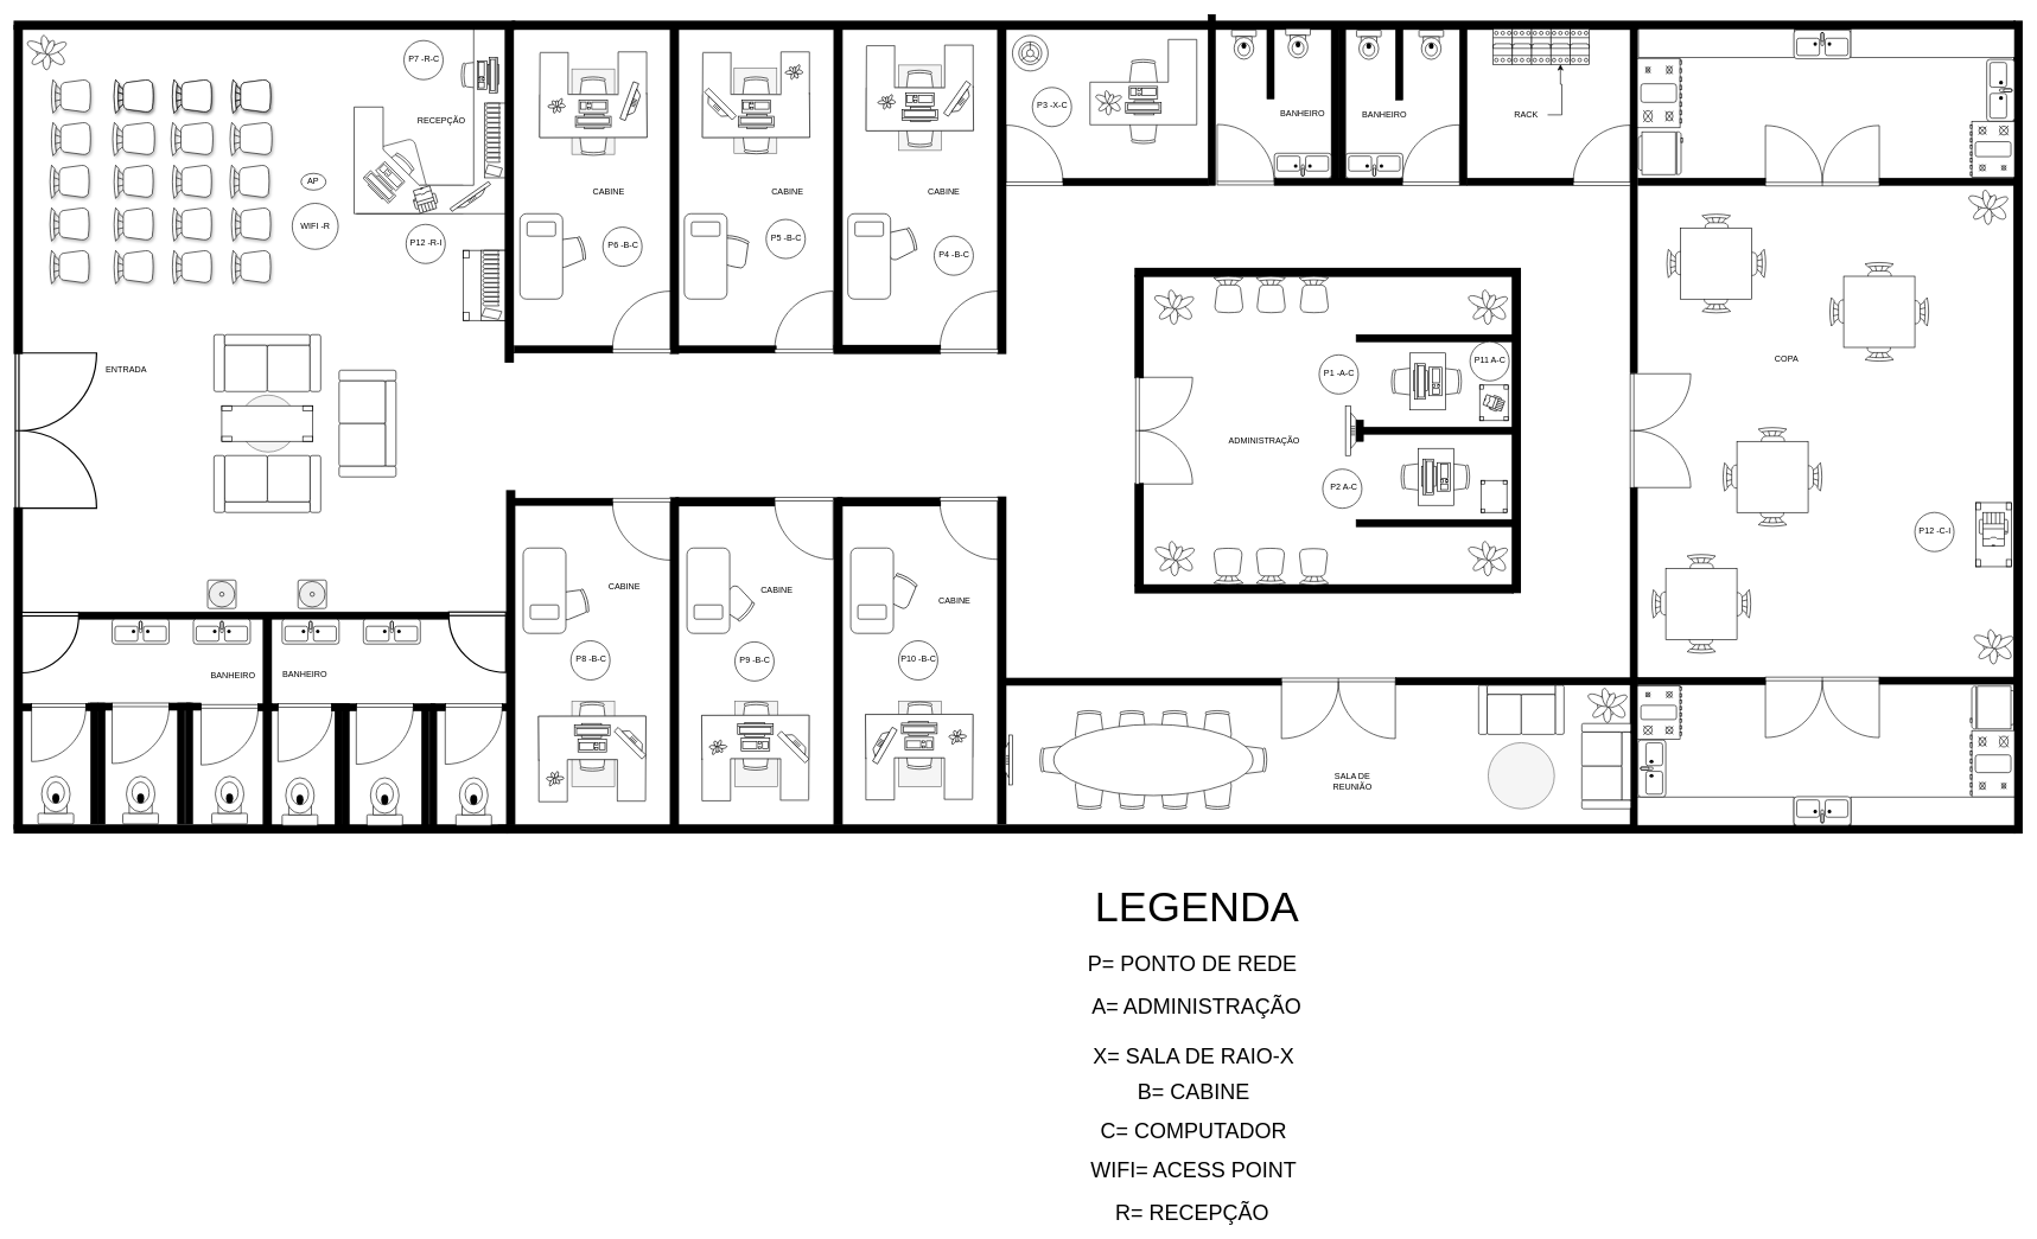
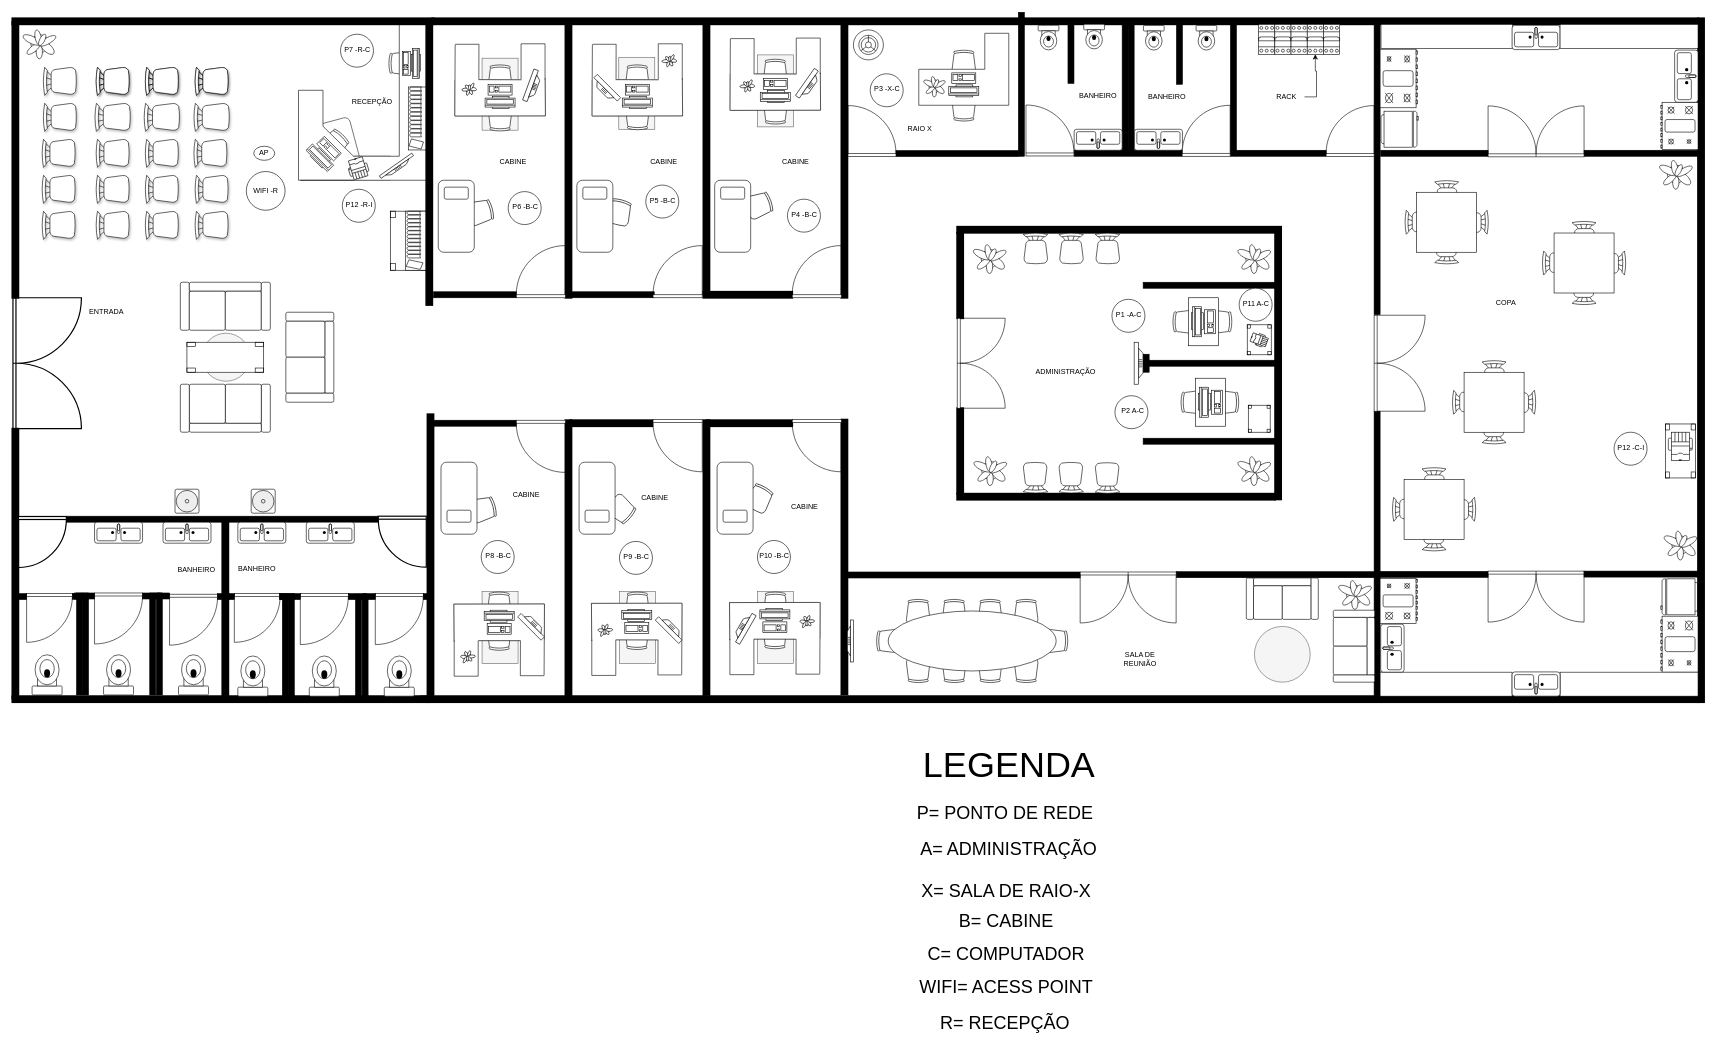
+ <mxCell id="347" value="RAIO X" style="text;html=1;align=center;verticalAlign=middle;whiteSpace=wrap;rounded=0;" parent="1" vertex="1"><mxGeometry x="1503" y="199.85" width="60" height="30" as="geometry" /></mxCell>
